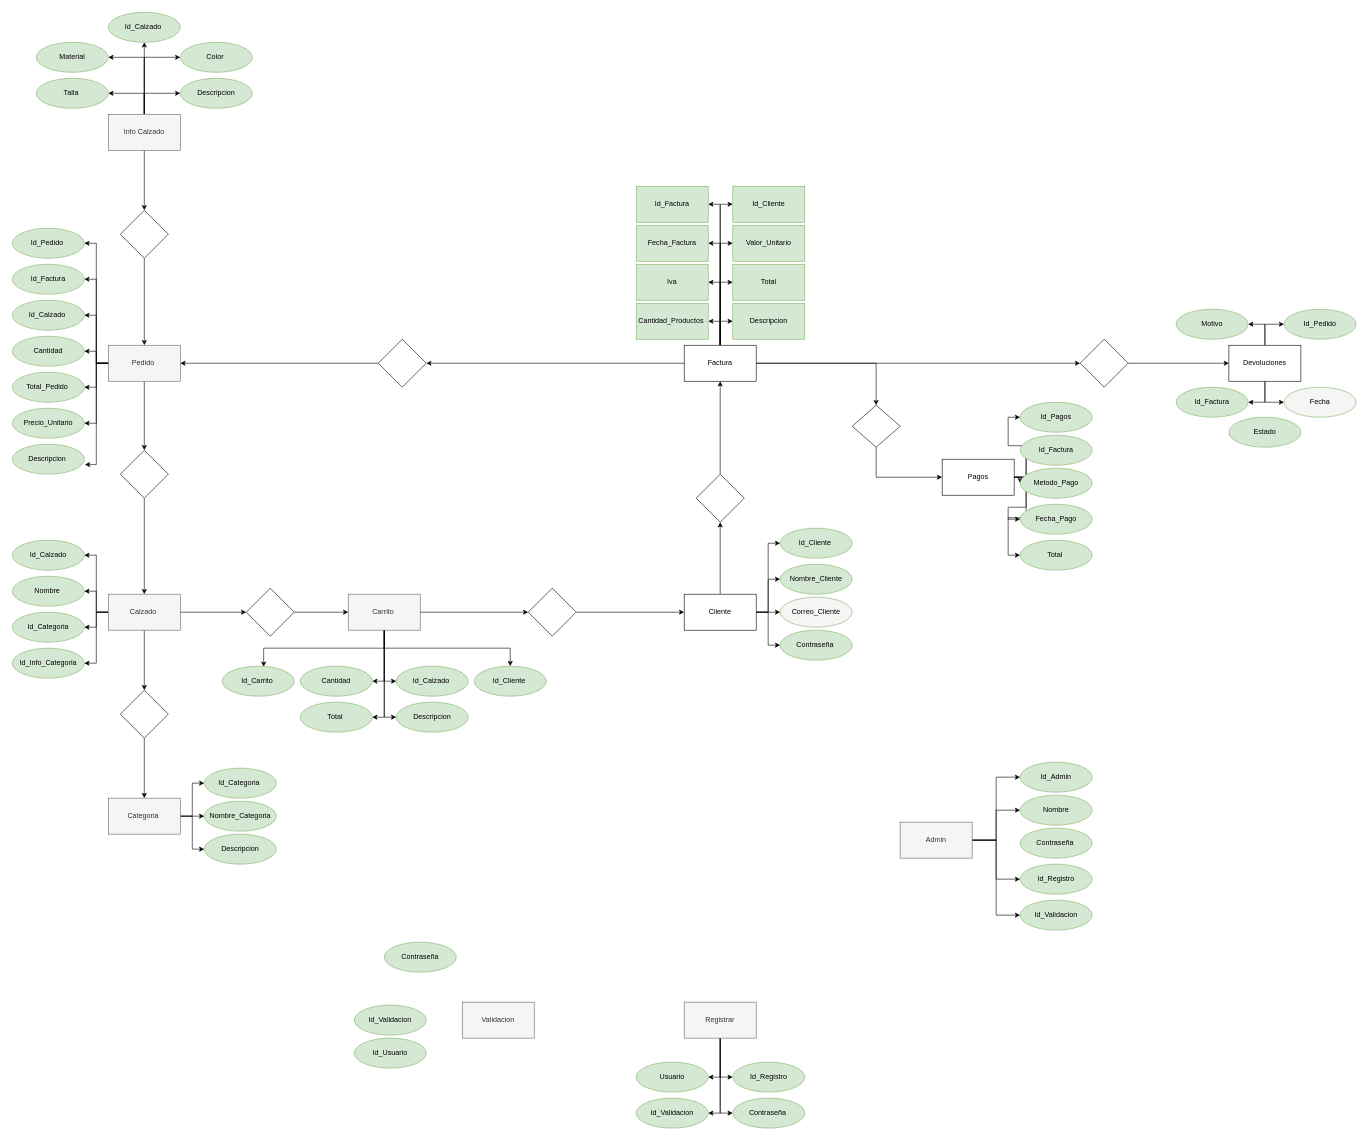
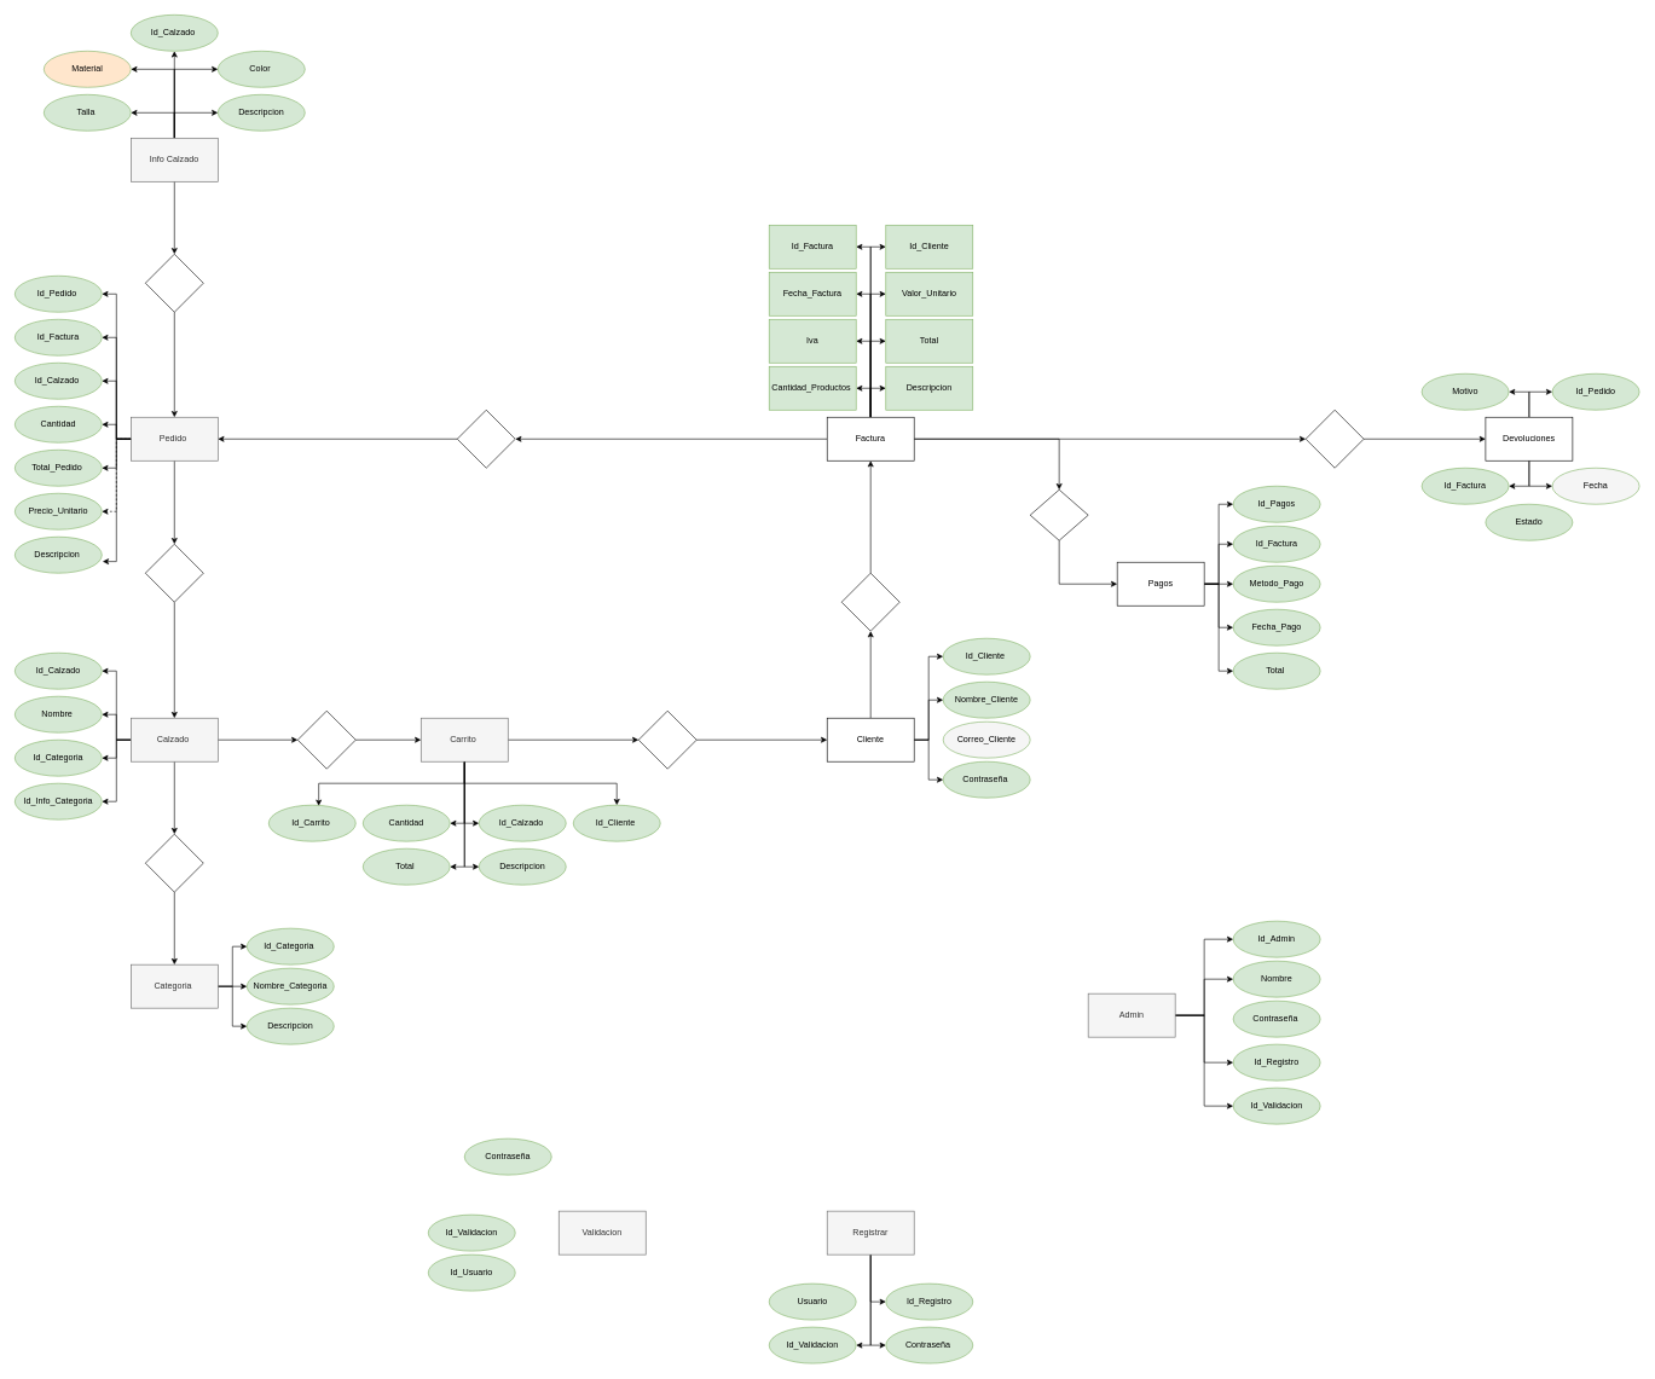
- <mxCell id="13" value="Material" style="ellipse;whiteSpace=wrap;html=1;fillColor=#d5e8d4;strokeColor=#82b366;rounded=0;" parent="1" vertex="1"><mxGeometry x="60" y="70" width="120" height="50" as="geometry" /></mxCell>
+ <mxCell id="13" value="Material" style="ellipse;whiteSpace=wrap;html=1;fillColor=#ffe6cc;strokeColor=#82b366;rounded=0;" parent="1" vertex="1"><mxGeometry x="60" y="70" width="120" height="50" as="geometry" /></mxCell>
- <mxCell id="20" style="edgeStyle=orthogonalEdgeStyle;rounded=0;orthogonalLoop=1;jettySize=auto;html=1;exitX=0;exitY=0.5;exitDx=0;exitDy=0;entryX=1;entryY=0.5;entryDx=0;entryDy=0;" parent="1" source="22" target="25" edge="1"><mxGeometry relative="1" as="geometry" /></mxCell>
+ <mxCell id="20" style="edgeStyle=orthogonalEdgeStyle;rounded=0;orthogonalLoop=1;jettySize=auto;html=1;exitX=0;exitY=0.5;exitDx=0;exitDy=0;entryX=1;entryY=0.5;entryDx=0;entryDy=0;dashed=1;" parent="1" source="22" target="25" edge="1"><mxGeometry relative="1" as="geometry" /></mxCell>
- <mxCell id="116" value="Pagos" style="whiteSpace=wrap;html=1;rounded=0;" parent="1" vertex="1"><mxGeometry x="1570" y="765" width="120" height="60" as="geometry" /></mxCell>
+ <mxCell id="116" value="Pagos" style="whiteSpace=wrap;html=1;rounded=0;" parent="1" vertex="1"><mxGeometry x="1540" y="775" width="120" height="60" as="geometry" /></mxCell>
- <mxCell id="72" style="edgeStyle=orthogonalEdgeStyle;rounded=0;orthogonalLoop=1;jettySize=auto;html=1;exitX=1;exitY=0.5;exitDx=0;exitDy=0;entryX=0;entryY=0.5;entryDx=0;entryDy=0;" parent="1" source="74" target="81" edge="1"><mxGeometry relative="1" as="geometry" /></mxCell>
- <mxCell id="136" style="edgeStyle=orthogonalEdgeStyle;rounded=0;orthogonalLoop=1;jettySize=auto;html=1;exitX=0.5;exitY=1;exitDx=0;exitDy=0;entryX=1;entryY=0.5;entryDx=0;entryDy=0;" parent="1" source="140" target="141" edge="1"><mxGeometry relative="1" as="geometry" /></mxCell>
